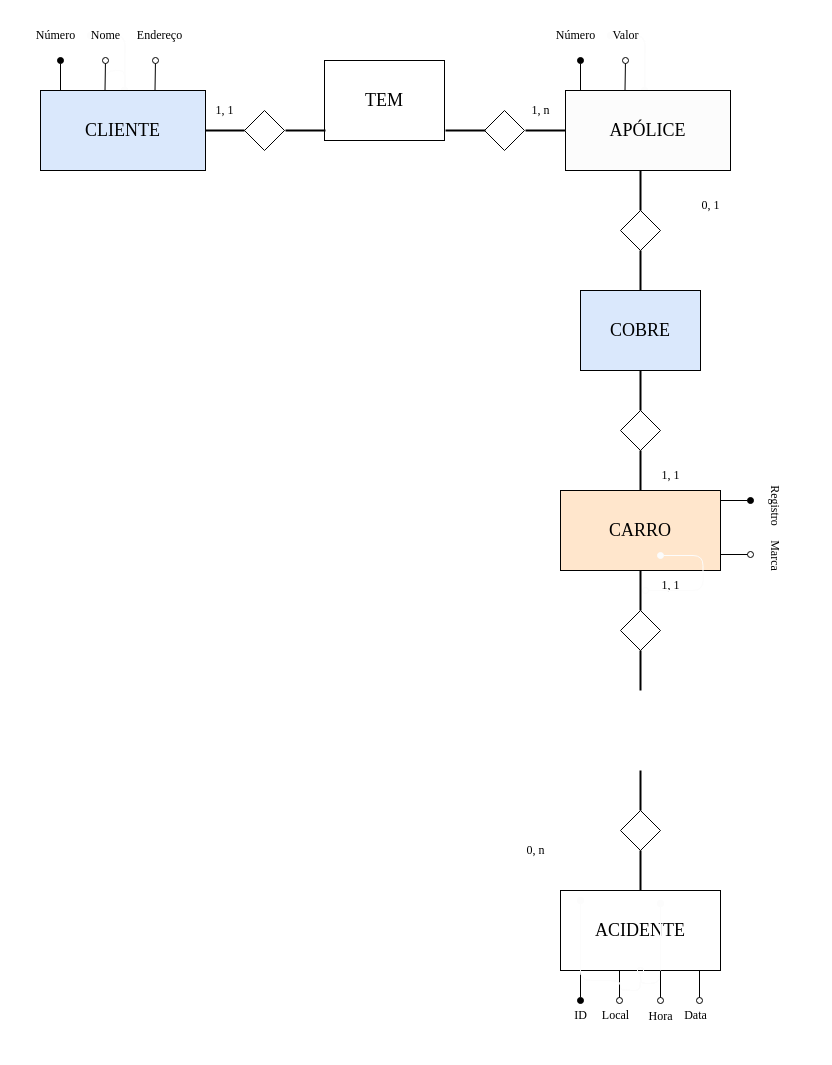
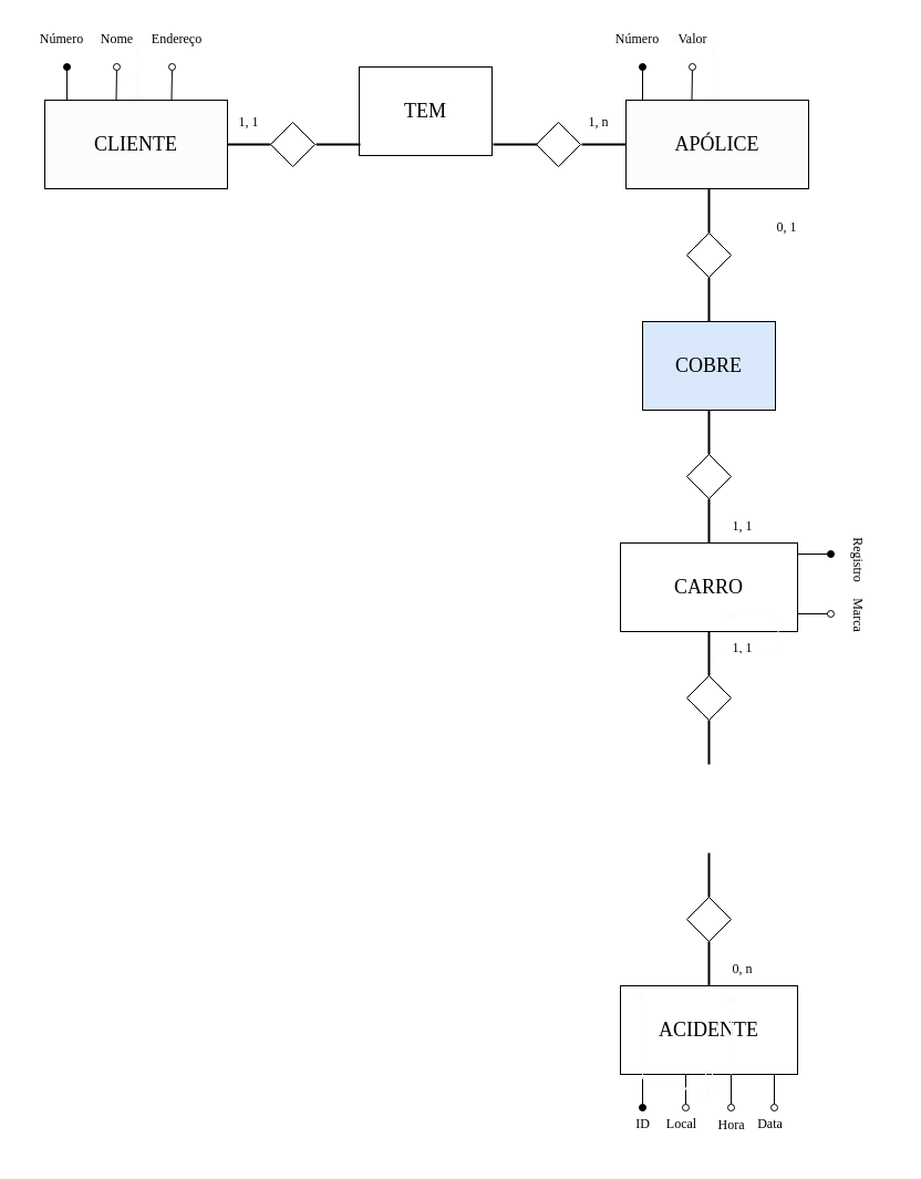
- <mxCell id="53" value="&lt;h2&gt;&lt;span style=&quot;font-weight: normal;&quot;&gt;CLIENTE&lt;/span&gt;&lt;/h2&gt;" style="rounded=0;whiteSpace=wrap;html=1;fontFamily=Verdana;fillColor=#dae8fc;" vertex="1" parent="1"><mxGeometry x="40" y="90" width="165" height="80" as="geometry" /></mxCell>
+ <mxCell id="53" value="&lt;h2&gt;&lt;span style=&quot;font-weight: normal;&quot;&gt;CLIENTE&lt;/span&gt;&lt;/h2&gt;" style="rounded=0;whiteSpace=wrap;html=1;fontFamily=Verdana;fillColor=#FCFCFC;" vertex="1" parent="1"><mxGeometry x="40" y="90" width="165" height="80" as="geometry" /></mxCell>
- <mxCell id="10" value="&lt;h2&gt;&lt;font face=&quot;Verdana&quot; style=&quot;font-weight: normal;&quot;&gt;CARRO&lt;/font&gt;&lt;/h2&gt;" style="rounded=0;whiteSpace=wrap;html=1;fillColor=#ffe6cc;" vertex="1" parent="1"><mxGeometry x="560" y="490" width="160" height="80" as="geometry" /></mxCell>
+ <mxCell id="10" value="&lt;h2&gt;&lt;font face=&quot;Verdana&quot; style=&quot;font-weight: normal;&quot;&gt;CARRO&lt;/font&gt;&lt;/h2&gt;" style="rounded=0;whiteSpace=wrap;html=1;" vertex="1" parent="1"><mxGeometry x="560" y="490" width="160" height="80" as="geometry" /></mxCell>
- <mxCell id="17" value="0, n" style="text;html=1;align=center;verticalAlign=middle;resizable=0;points=[];autosize=1;strokeColor=none;fillColor=none;fontFamily=Verdana;" vertex="1" parent="1"><mxGeometry x="510" y="835" width="50" height="30" as="geometry" /></mxCell>
+ <mxCell id="17" value="0, n" style="text;html=1;align=center;verticalAlign=middle;resizable=0;points=[];autosize=1;strokeColor=none;fillColor=none;fontFamily=Verdana;" vertex="1" parent="1"><mxGeometry x="645" y="860" width="50" height="30" as="geometry" /></mxCell>
